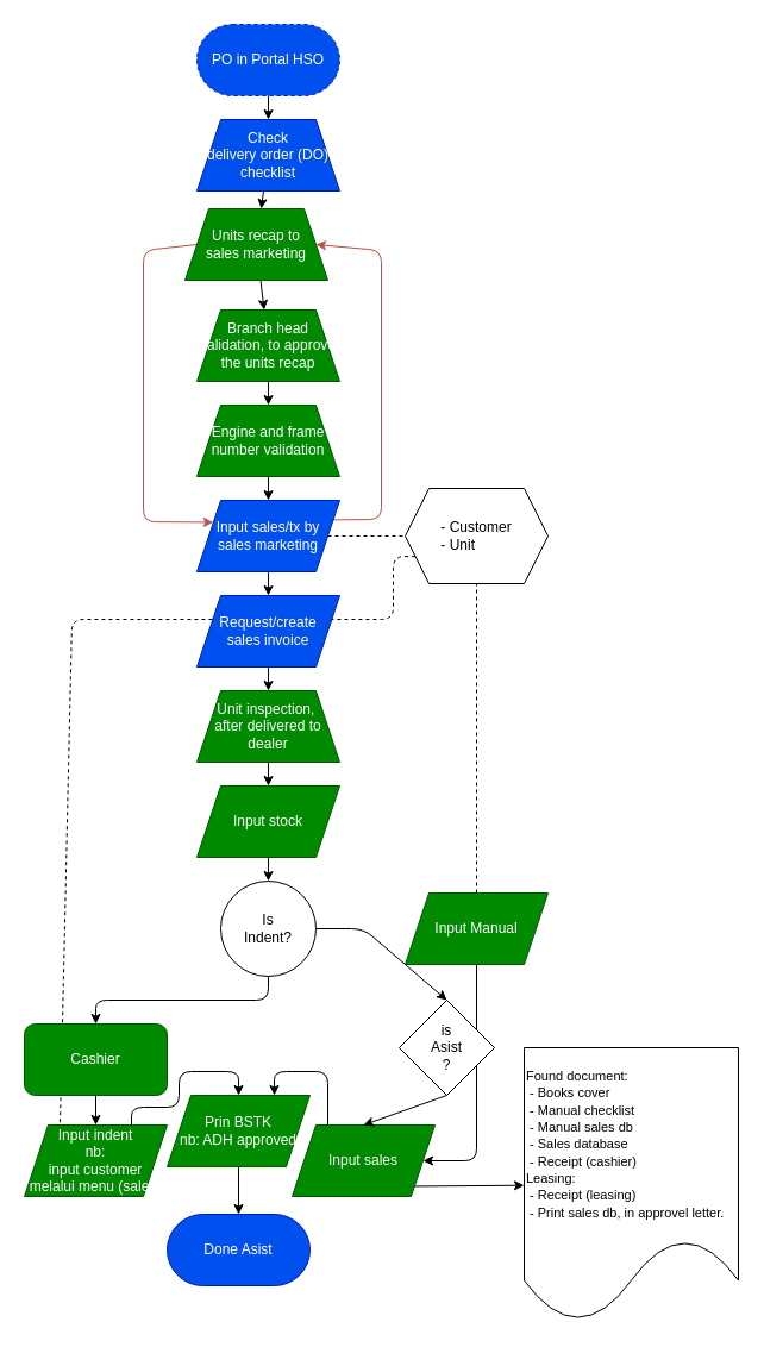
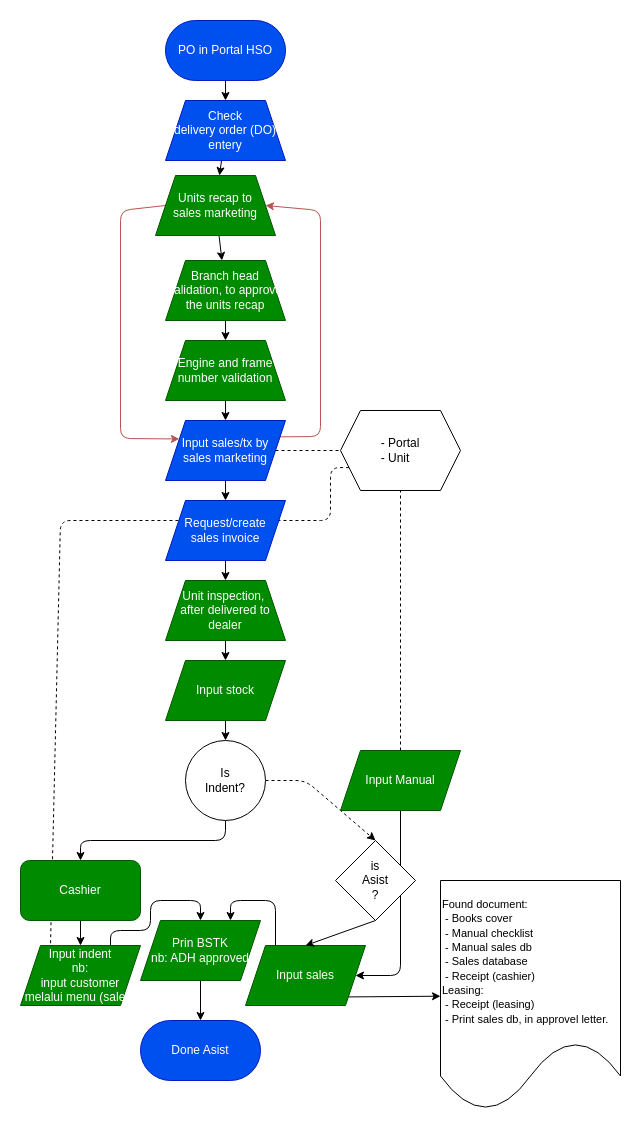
- <mxCell id="4" value="PO in Portal HSO" style="rounded=1;whiteSpace=wrap;html=1;arcSize=50;fillColor=#0050ef;fontColor=#ffffff;strokeColor=#001DBC;dashed=1;" parent="1" vertex="1"><mxGeometry x="165" y="20" width="120" height="60" as="geometry" /></mxCell>
+ <mxCell id="4" value="PO in Portal HSO" style="rounded=1;whiteSpace=wrap;html=1;arcSize=50;fillColor=#0050ef;fontColor=#ffffff;strokeColor=#001DBC;" parent="1" vertex="1"><mxGeometry x="165" y="20" width="120" height="60" as="geometry" /></mxCell>
- <mxCell id="6" value="&lt;span&gt;Check&lt;br&gt;delivery order (DO)&lt;br&gt;checklist&lt;/span&gt;" style="shape=trapezoid;perimeter=trapezoidPerimeter;whiteSpace=wrap;html=1;fixedSize=1;fillColor=#0050ef;fontColor=#ffffff;strokeColor=#001DBC;" parent="1" vertex="1"><mxGeometry x="165" y="100" width="120" height="60" as="geometry" /></mxCell>
+ <mxCell id="6" value="&lt;span&gt;Check&lt;br&gt;delivery order (DO)&lt;br&gt;entery&lt;/span&gt;" style="shape=trapezoid;perimeter=trapezoidPerimeter;whiteSpace=wrap;html=1;fixedSize=1;fillColor=#0050ef;fontColor=#ffffff;strokeColor=#001DBC;" parent="1" vertex="1"><mxGeometry x="165" y="100" width="120" height="60" as="geometry" /></mxCell>
- <mxCell id="29" value="&lt;div&gt;&lt;div style=&quot;text-align: left&quot;&gt;&lt;span&gt;- Customer&lt;/span&gt;&lt;/div&gt;&lt;span&gt;&lt;div style=&quot;text-align: left&quot;&gt;&lt;span&gt;- Unit&lt;/span&gt;&lt;/div&gt;&lt;/span&gt;&lt;/div&gt;" style="shape=hexagon;perimeter=hexagonPerimeter2;whiteSpace=wrap;html=1;fixedSize=1;" parent="1" vertex="1"><mxGeometry x="340" y="410" width="120" height="80" as="geometry" /></mxCell>
+ <mxCell id="29" value="&lt;div&gt;&lt;div style=&quot;text-align: left&quot;&gt;&lt;span&gt;- Portal&lt;/span&gt;&lt;/div&gt;&lt;span&gt;&lt;div style=&quot;text-align: left&quot;&gt;&lt;span&gt;- Unit&lt;/span&gt;&lt;/div&gt;&lt;/span&gt;&lt;/div&gt;" style="shape=hexagon;perimeter=hexagonPerimeter2;whiteSpace=wrap;html=1;fixedSize=1;" parent="1" vertex="1"><mxGeometry x="340" y="410" width="120" height="80" as="geometry" /></mxCell>
- <mxCell id="23" style="edgeStyle=none;html=1;exitX=1;exitY=0.5;exitDx=0;exitDy=0;fontStyle=1;entryX=0.5;entryY=0;entryDx=0;entryDy=0;" parent="1" source="25" target="38" edge="1"><mxGeometry relative="1" as="geometry"><mxPoint x="280" y="780" as="targetPoint" /><Array as="points"><mxPoint x="305" y="780" /></Array></mxGeometry></mxCell>
+ <mxCell id="23" style="edgeStyle=none;html=1;exitX=1;exitY=0.5;exitDx=0;exitDy=0;fontStyle=1;entryX=0.5;entryY=0;entryDx=0;entryDy=0;dashed=1;" parent="1" source="25" target="38" edge="1"><mxGeometry relative="1" as="geometry"><mxPoint x="280" y="780" as="targetPoint" /><Array as="points"><mxPoint x="305" y="780" /></Array></mxGeometry></mxCell>
